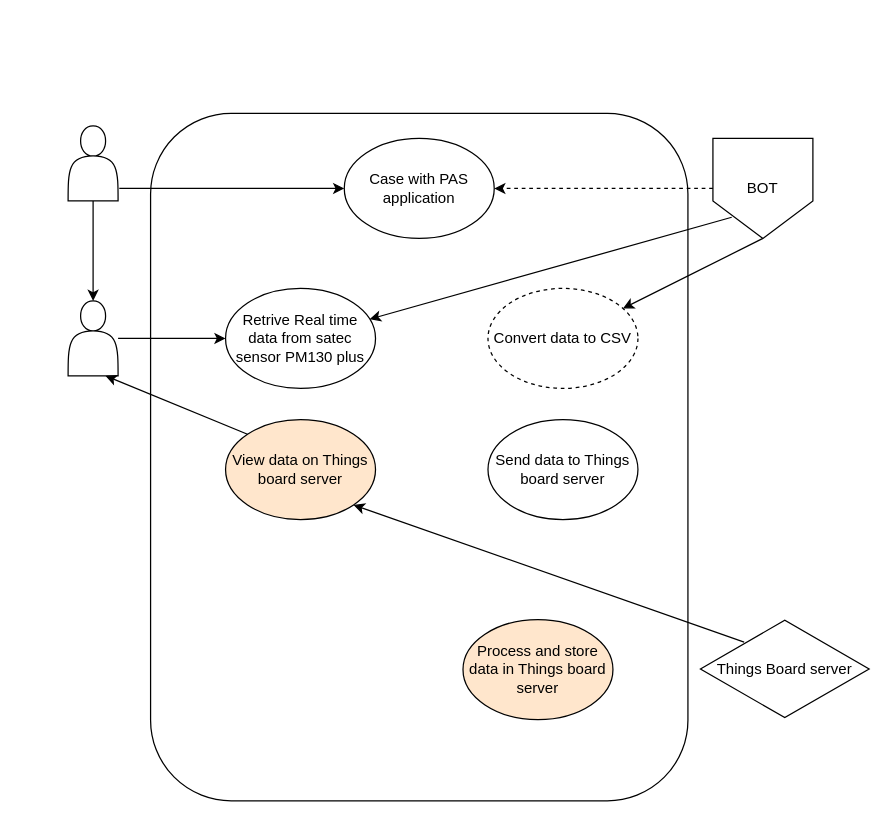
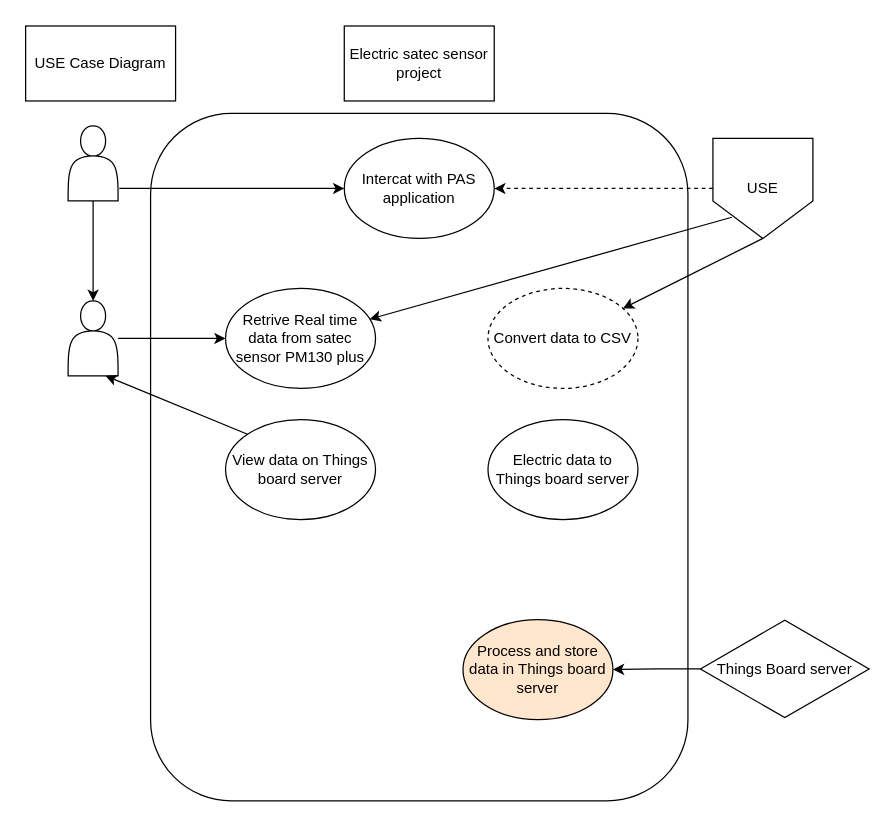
+ <mxCell id="22" value="USE Case Diagram" style="rounded=0;whiteSpace=wrap;html=1;" vertex="1" parent="1"><mxGeometry x="20" y="20" width="120" height="60" as="geometry" /></mxCell>
+ <mxCell id="23" value="Electric satec sensor project" style="rounded=0;whiteSpace=wrap;html=1;" vertex="1" parent="1"><mxGeometry x="275" y="20" width="120" height="60" as="geometry" /></mxCell>
- <mxCell id="3" value="Case with PAS application" style="ellipse;whiteSpace=wrap;html=1;" vertex="1" parent="1"><mxGeometry x="275" y="110" width="120" height="80" as="geometry" /></mxCell>
+ <mxCell id="3" value="Intercat with PAS application" style="ellipse;whiteSpace=wrap;html=1;" vertex="1" parent="1"><mxGeometry x="275" y="110" width="120" height="80" as="geometry" /></mxCell>
- <mxCell id="10" value="BOT" style="shape=offPageConnector;whiteSpace=wrap;html=1;" vertex="1" parent="1"><mxGeometry x="570" y="110" width="80" height="80" as="geometry" /></mxCell>
+ <mxCell id="10" value="USE" style="shape=offPageConnector;whiteSpace=wrap;html=1;" vertex="1" parent="1"><mxGeometry x="570" y="110" width="80" height="80" as="geometry" /></mxCell>
- <mxCell id="6" value="View data on Things board server" style="ellipse;whiteSpace=wrap;html=1;fillColor=#ffe6cc;" vertex="1" parent="1"><mxGeometry x="180" y="335" width="120" height="80" as="geometry" /></mxCell>
+ <mxCell id="6" value="View data on Things board server" style="ellipse;whiteSpace=wrap;html=1;" vertex="1" parent="1"><mxGeometry x="180" y="335" width="120" height="80" as="geometry" /></mxCell>
- <mxCell id="7" value="Send data to Things board server" style="ellipse;whiteSpace=wrap;html=1;" vertex="1" parent="1"><mxGeometry x="390" y="335" width="120" height="80" as="geometry" /></mxCell>
+ <mxCell id="7" value="Electric data to Things board server" style="ellipse;whiteSpace=wrap;html=1;" vertex="1" parent="1"><mxGeometry x="390" y="335" width="120" height="80" as="geometry" /></mxCell>
- <mxCell id="20" value="" style="endArrow=classic;html=1;rounded=0;entryX=1;entryY=1;entryDx=0;entryDy=0;exitX=0.259;exitY=0.235;exitDx=0;exitDy=0;exitPerimeter=0;" edge="1" parent="1" source="19" target="6"><mxGeometry width="50" height="50" relative="1" as="geometry"><mxPoint x="590" y="520" as="sourcePoint" /><mxPoint x="580" y="460" as="targetPoint" /></mxGeometry></mxCell>
+ <mxCell id="18" value="" style="edgeStyle=orthogonalEdgeStyle;rounded=0;orthogonalLoop=1;jettySize=auto;html=1;" edge="1" parent="1" source="19" target="17"><mxGeometry relative="1" as="geometry" /></mxCell>
